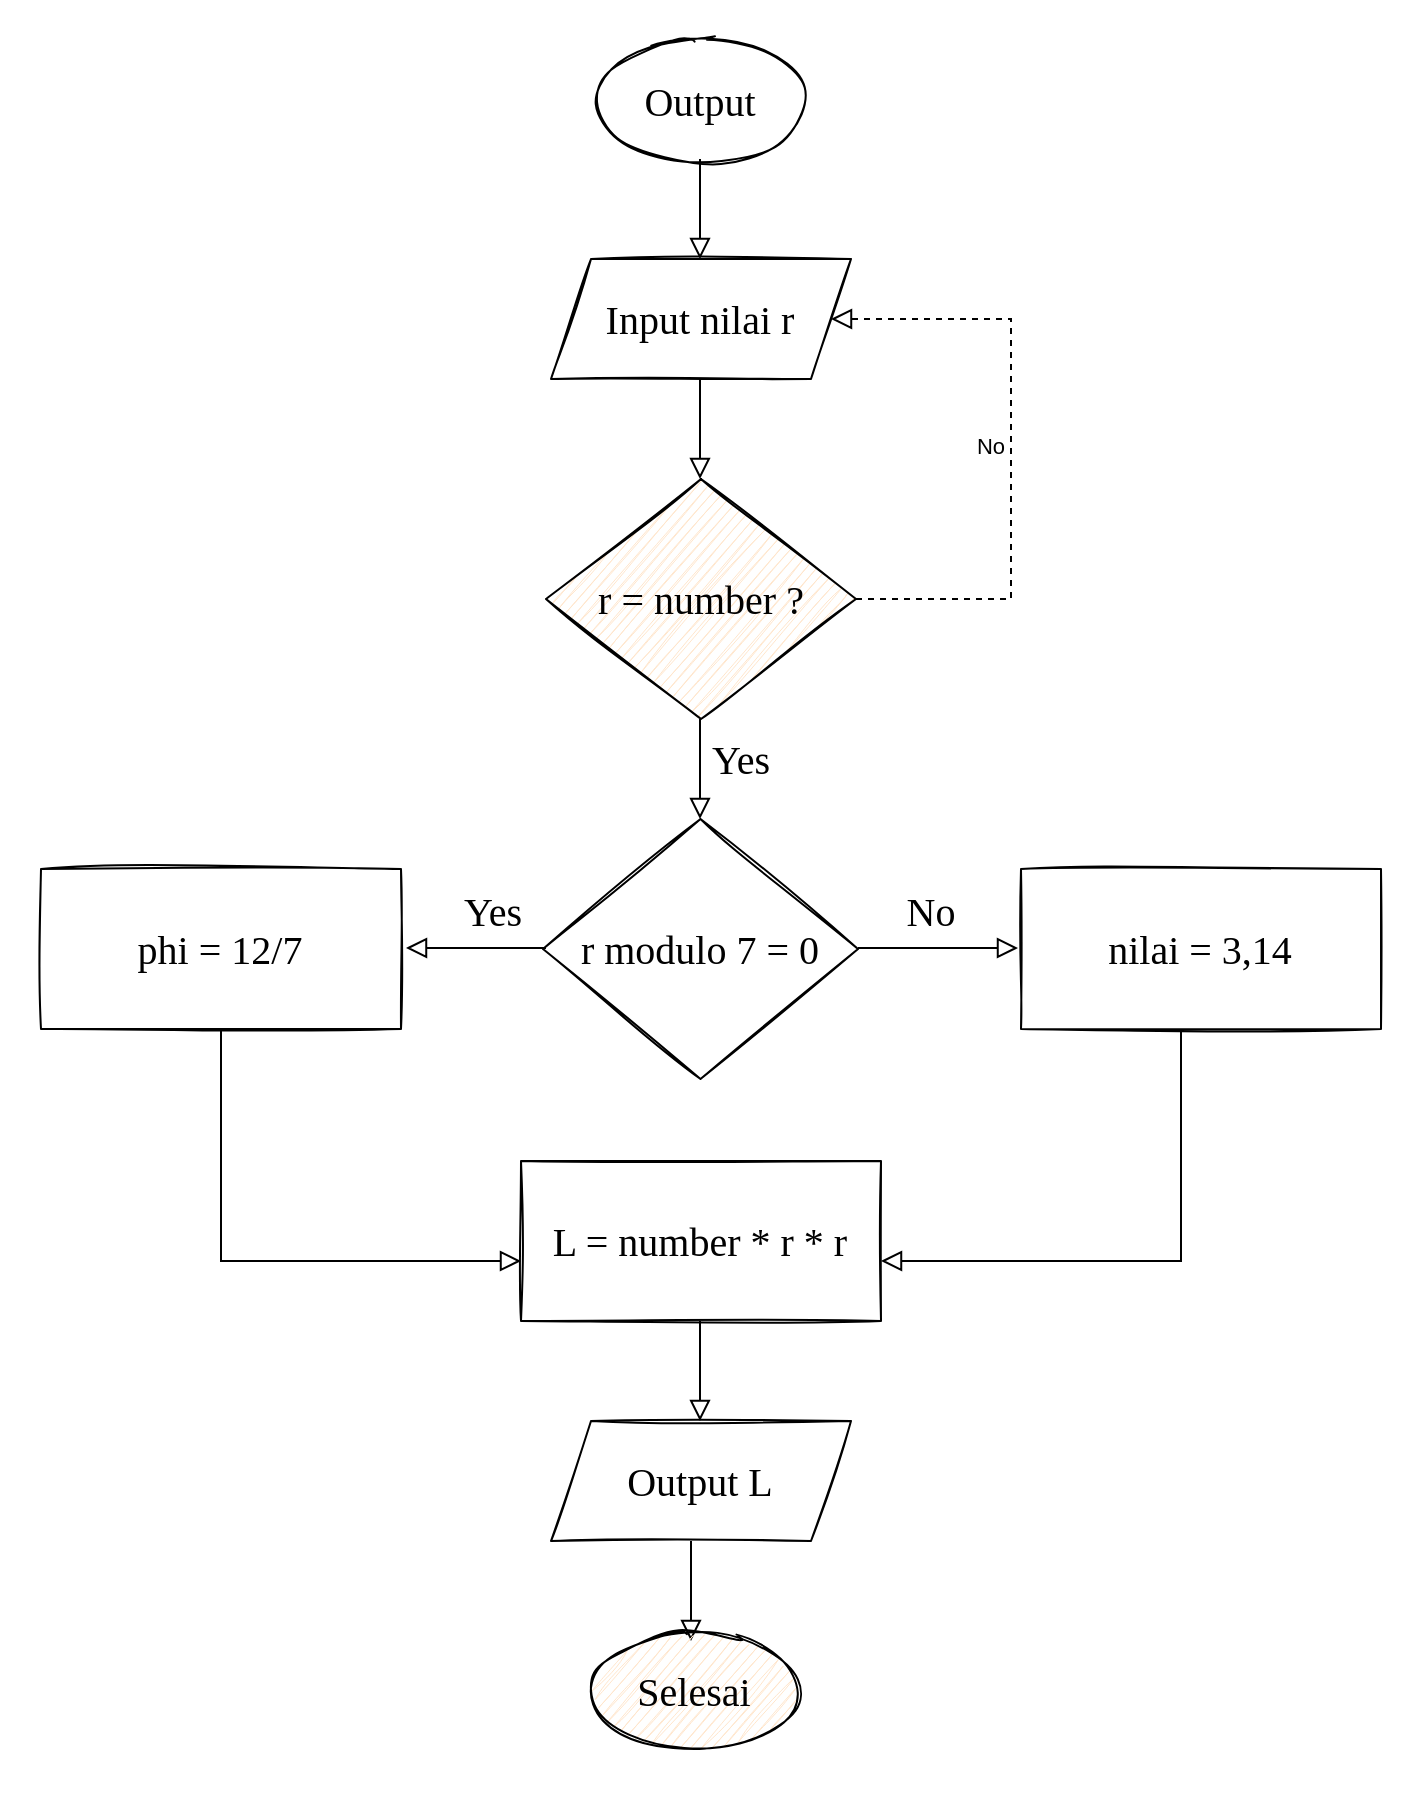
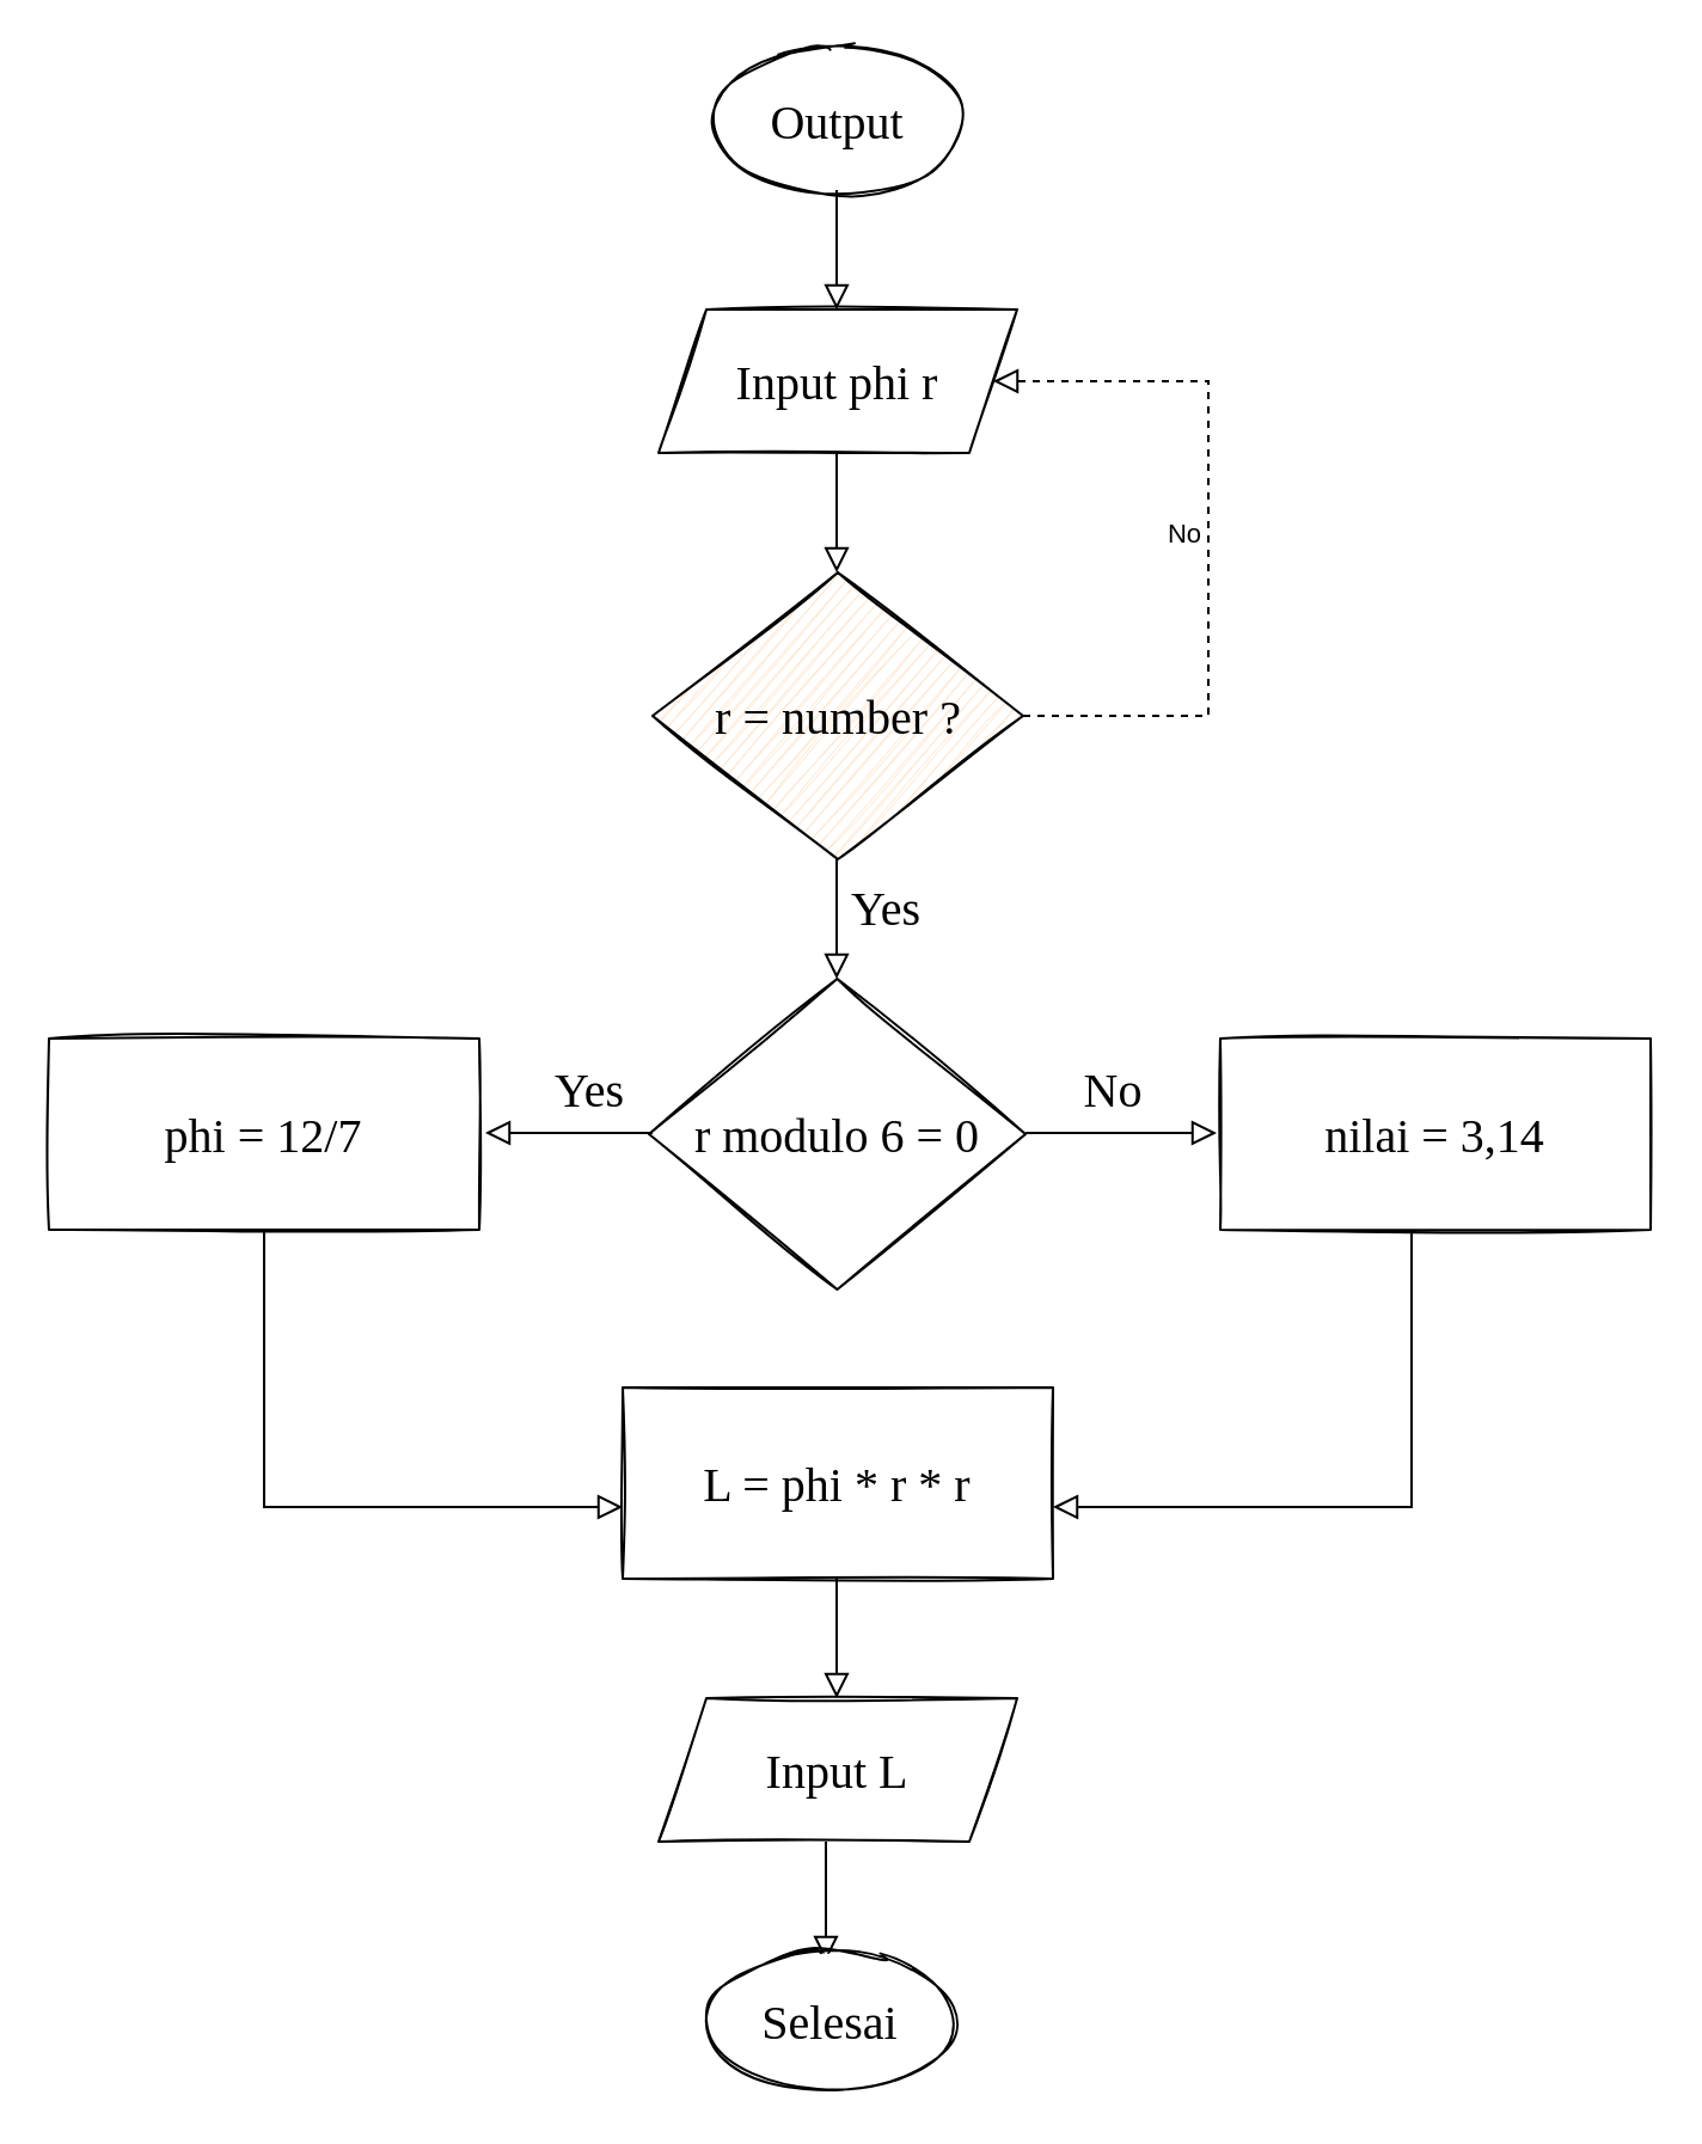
- <mxCell id="4" value="Input nilai r" style="shape=parallelogram;perimeter=parallelogramPerimeter;whiteSpace=wrap;html=1;fixedSize=1;sketch=1;hachureGap=4;fontFamily=Architects Daughter;fontSource=https%3A%2F%2Ffonts.googleapis.com%2Fcss%3Ffamily%3DArchitects%2BDaughter;fontSize=20;" vertex="1" parent="1"><mxGeometry x="275" y="129" width="150" height="60" as="geometry" /></mxCell>
+ <mxCell id="4" value="Input phi r" style="shape=parallelogram;perimeter=parallelogramPerimeter;whiteSpace=wrap;html=1;fixedSize=1;sketch=1;hachureGap=4;fontFamily=Architects Daughter;fontSource=https%3A%2F%2Ffonts.googleapis.com%2Fcss%3Ffamily%3DArchitects%2BDaughter;fontSize=20;" vertex="1" parent="1"><mxGeometry x="275" y="129" width="150" height="60" as="geometry" /></mxCell>
- <mxCell id="15" value="r modulo 7 = 0" style="rhombus;whiteSpace=wrap;html=1;sketch=1;hachureGap=4;fontFamily=Architects Daughter;fontSource=https%3A%2F%2Ffonts.googleapis.com%2Fcss%3Ffamily%3DArchitects%2BDaughter;fontSize=20;" vertex="1" parent="1"><mxGeometry x="271" y="409" width="157.5" height="130" as="geometry" /></mxCell>
+ <mxCell id="15" value="r modulo 6 = 0" style="rhombus;whiteSpace=wrap;html=1;sketch=1;hachureGap=4;fontFamily=Architects Daughter;fontSource=https%3A%2F%2Ffonts.googleapis.com%2Fcss%3Ffamily%3DArchitects%2BDaughter;fontSize=20;" vertex="1" parent="1"><mxGeometry x="271" y="409" width="157.5" height="130" as="geometry" /></mxCell>
- <mxCell id="10" value="L = number * r * r" style="rounded=0;whiteSpace=wrap;html=1;sketch=1;hachureGap=4;fontFamily=Architects Daughter;fontSource=https%3A%2F%2Ffonts.googleapis.com%2Fcss%3Ffamily%3DArchitects%2BDaughter;fontSize=20;" vertex="1" parent="1"><mxGeometry x="260" y="580" width="180" height="80" as="geometry" /></mxCell>
+ <mxCell id="10" value="L = phi * r * r" style="rounded=0;whiteSpace=wrap;html=1;sketch=1;hachureGap=4;fontFamily=Architects Daughter;fontSource=https%3A%2F%2Ffonts.googleapis.com%2Fcss%3Ffamily%3DArchitects%2BDaughter;fontSize=20;" vertex="1" parent="1"><mxGeometry x="260" y="580" width="180" height="80" as="geometry" /></mxCell>
- <mxCell id="11" value="Output L" style="shape=parallelogram;perimeter=parallelogramPerimeter;whiteSpace=wrap;html=1;fixedSize=1;sketch=1;hachureGap=4;fontFamily=Architects Daughter;fontSource=https%3A%2F%2Ffonts.googleapis.com%2Fcss%3Ffamily%3DArchitects%2BDaughter;fontSize=20;" vertex="1" parent="1"><mxGeometry x="275" y="710" width="150" height="60" as="geometry" /></mxCell>
+ <mxCell id="11" value="Input L" style="shape=parallelogram;perimeter=parallelogramPerimeter;whiteSpace=wrap;html=1;fixedSize=1;sketch=1;hachureGap=4;fontFamily=Architects Daughter;fontSource=https%3A%2F%2Ffonts.googleapis.com%2Fcss%3Ffamily%3DArchitects%2BDaughter;fontSize=20;" vertex="1" parent="1"><mxGeometry x="275" y="710" width="150" height="60" as="geometry" /></mxCell>
- <mxCell id="14" value="Selesai" style="ellipse;whiteSpace=wrap;html=1;sketch=1;hachureGap=4;fontFamily=Architects Daughter;fontSource=https%3A%2F%2Ffonts.googleapis.com%2Fcss%3Ffamily%3DArchitects%2BDaughter;fontSize=20;fillColor=#ffe6cc;" vertex="1" parent="1"><mxGeometry x="292" y="815" width="110" height="60" as="geometry" /></mxCell>
+ <mxCell id="14" value="Selesai" style="ellipse;whiteSpace=wrap;html=1;sketch=1;hachureGap=4;fontFamily=Architects Daughter;fontSource=https%3A%2F%2Ffonts.googleapis.com%2Fcss%3Ffamily%3DArchitects%2BDaughter;fontSize=20;" vertex="1" parent="1"><mxGeometry x="292" y="815" width="110" height="60" as="geometry" /></mxCell>
